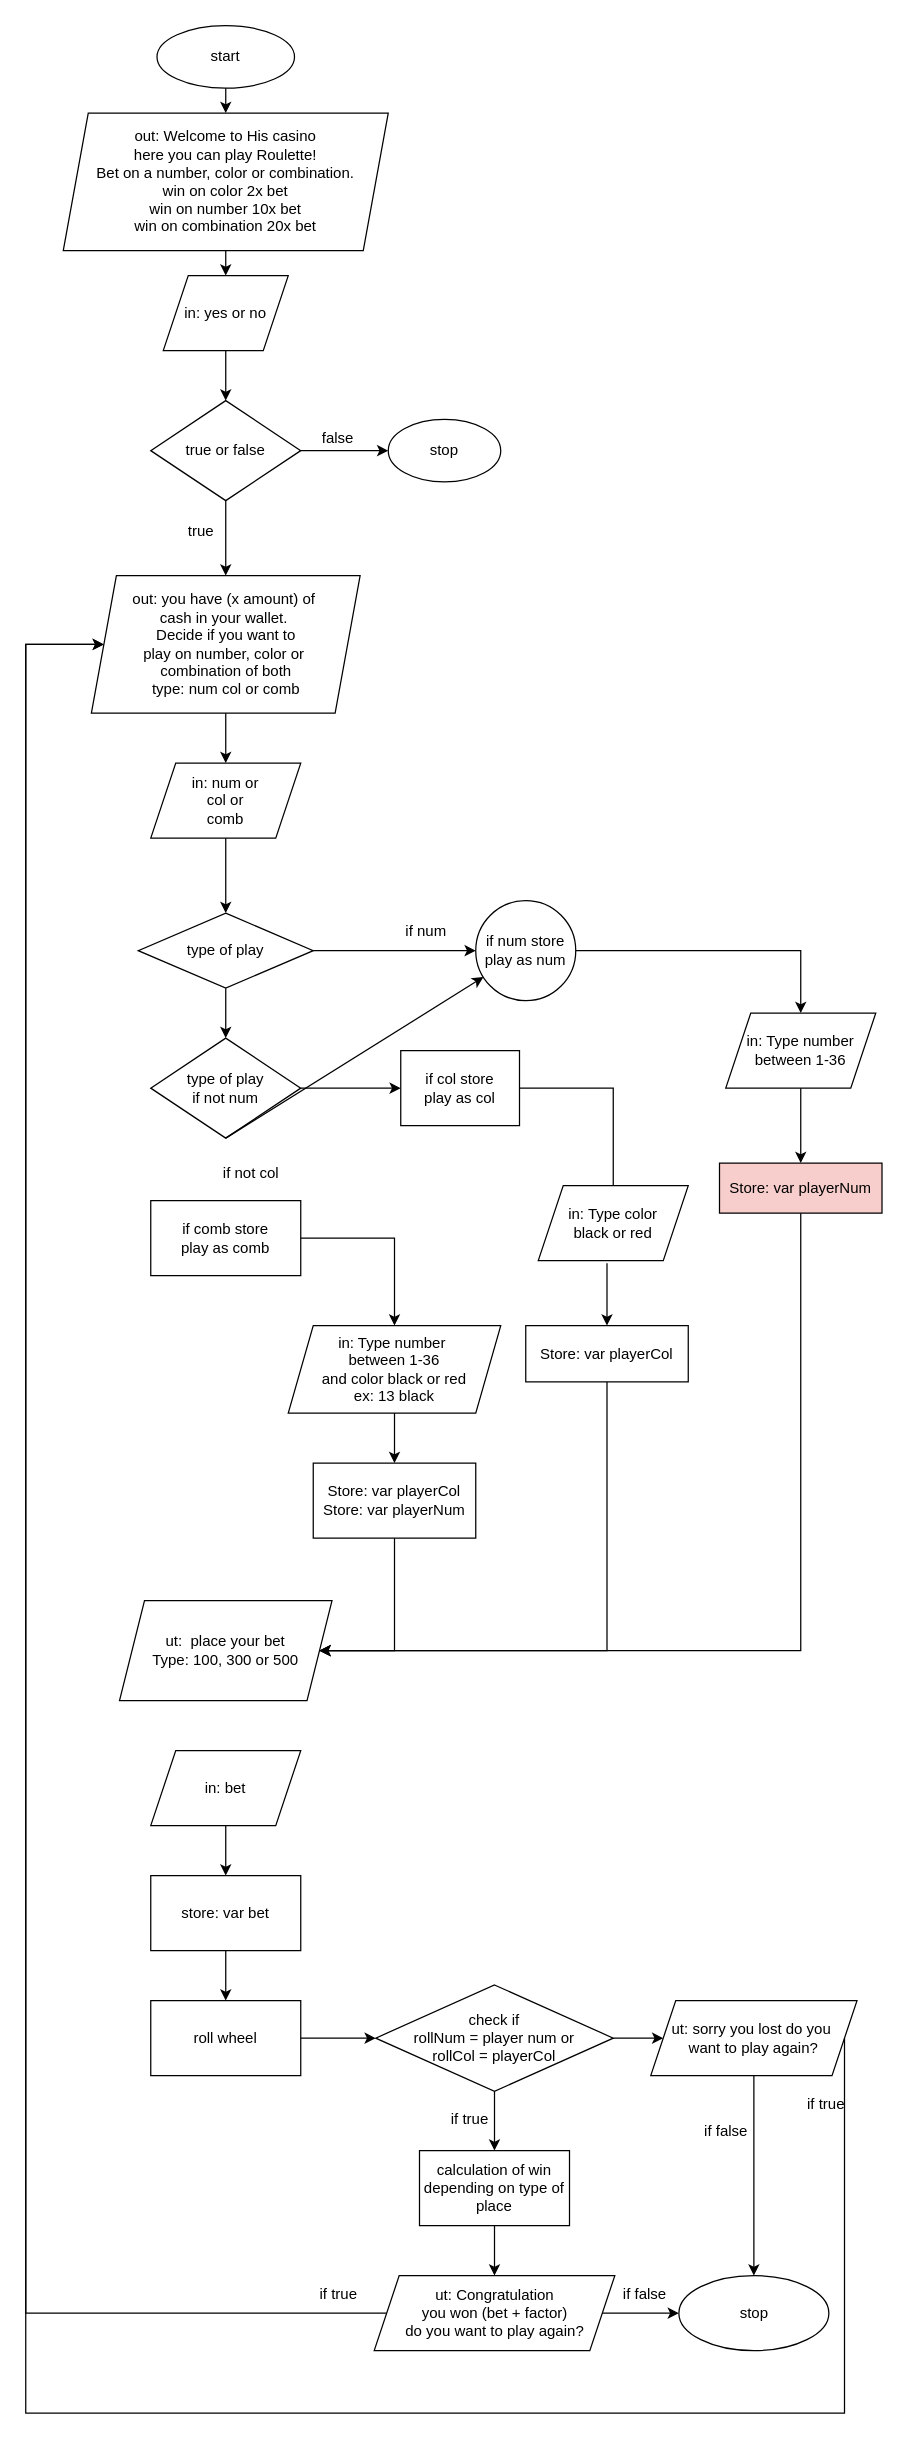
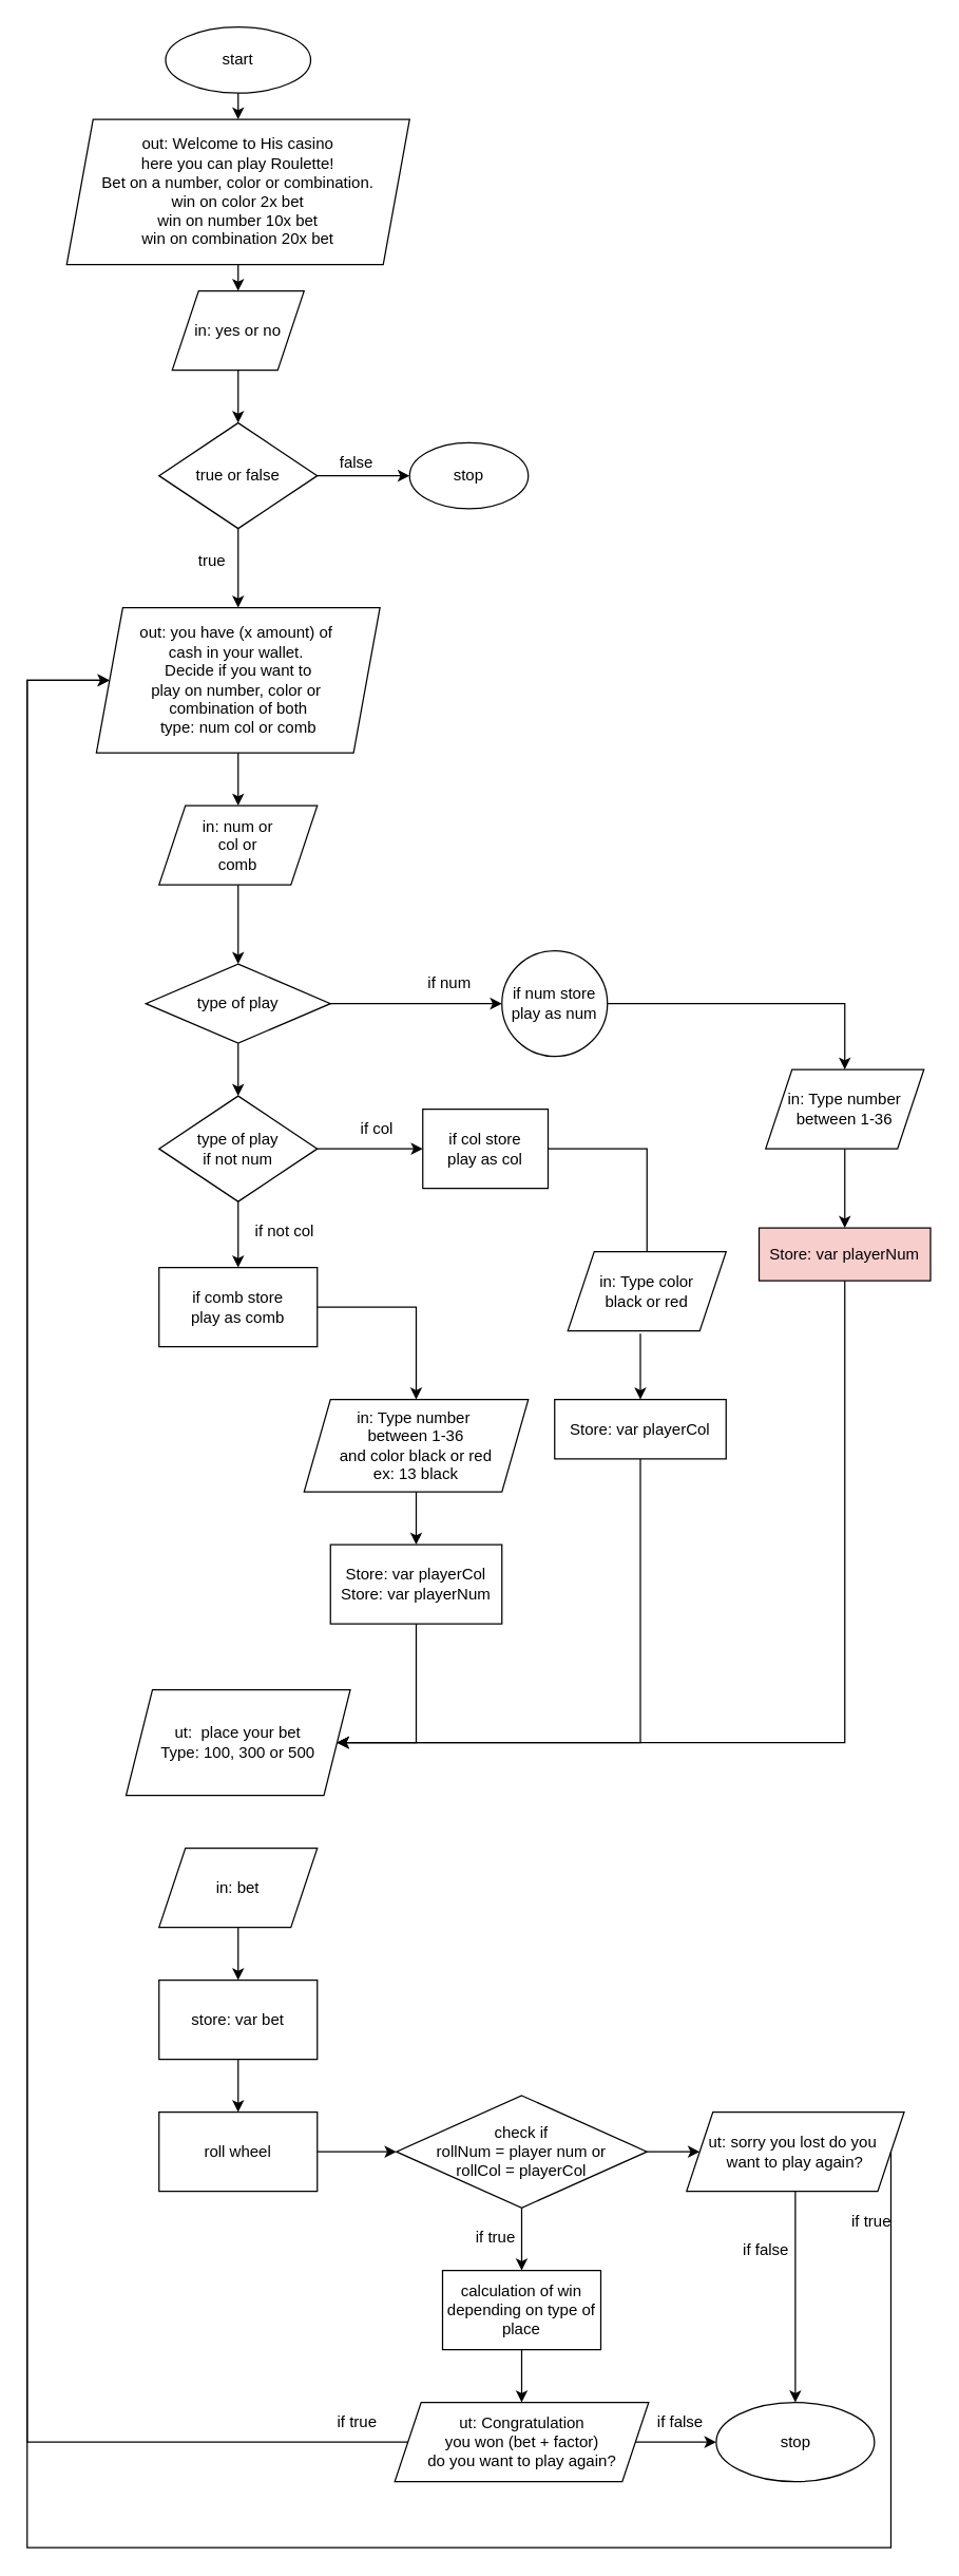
- <mxCell id="28" value="" style="endArrow=classic;html=1;rounded=0;exitX=0.5;exitY=1;exitDx=0;exitDy=0;" parent="1" source="24" target="20" edge="1"><mxGeometry width="50" height="50" relative="1" as="geometry"><mxPoint x="350" y="870" as="sourcePoint" /><mxPoint x="400" y="820" as="targetPoint" /></mxGeometry></mxCell>
+ <mxCell id="28" value="" style="endArrow=classic;html=1;rounded=0;exitX=0.5;exitY=1;exitDx=0;exitDy=0;entryX=0.5;entryY=0;entryDx=0;entryDy=0;" parent="1" source="24" target="27" edge="1"><mxGeometry width="50" height="50" relative="1" as="geometry"><mxPoint x="350" y="870" as="sourcePoint" /><mxPoint x="400" y="820" as="targetPoint" /></mxGeometry></mxCell>
+ <mxCell id="29" value="if col" style="text;html=1;align=center;verticalAlign=middle;resizable=0;points=[];autosize=1;strokeColor=none;fillColor=none;" parent="1" vertex="1"><mxGeometry x="260" y="840" width="50" height="30" as="geometry" /></mxCell>
- <mxCell id="30" value="if not col" style="text;html=1;align=center;verticalAlign=middle;resizable=0;points=[];autosize=1;strokeColor=none;fillColor=none;" parent="1" vertex="1"><mxGeometry x="165" y="923" width="70" height="30" as="geometry" /></mxCell>
+ <mxCell id="30" value="if not col" style="text;html=1;align=center;verticalAlign=middle;resizable=0;points=[];autosize=1;strokeColor=none;fillColor=none;" parent="1" vertex="1"><mxGeometry x="180" y="918" width="70" height="30" as="geometry" /></mxCell>
